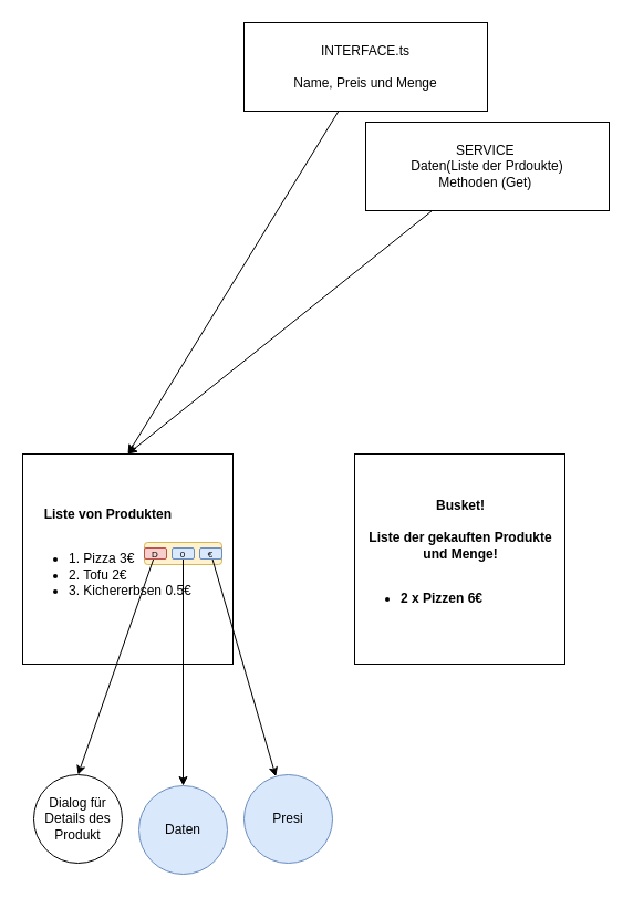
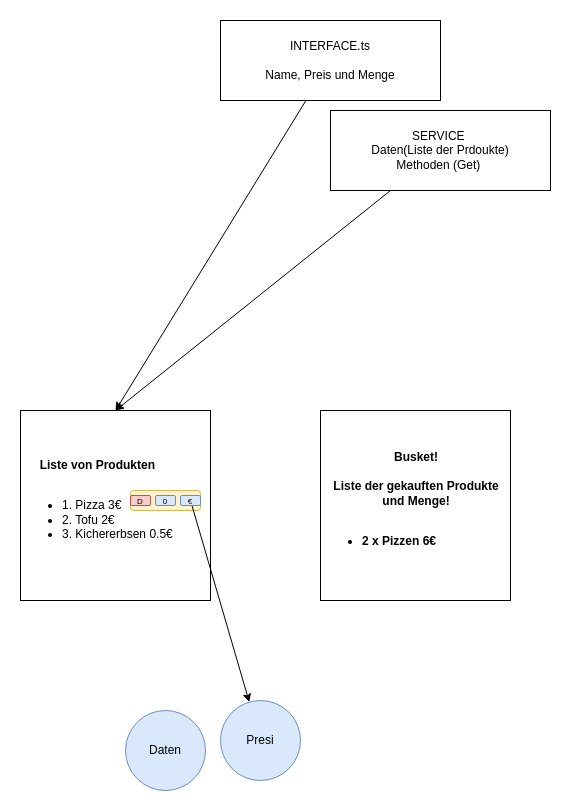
- <mxCell id="11" style="edgeStyle=none;html=1;entryX=0.5;entryY=0;entryDx=0;entryDy=0;" edge="1" parent="1" source="12" target="15"><mxGeometry relative="1" as="geometry"><mxPoint x="40" y="750" as="targetPoint" /></mxGeometry></mxCell>
- <mxCell id="8" value="" style="edgeStyle=none;html=1;" edge="1" parent="1" source="9" target="16"><mxGeometry relative="1" as="geometry" /></mxCell>
- <mxCell id="15" value="Dialog für Details des Produkt" style="ellipse;whiteSpace=wrap;html=1;aspect=fixed;" vertex="1" parent="1"><mxGeometry x="30" y="700" width="80" height="80" as="geometry" /></mxCell>
